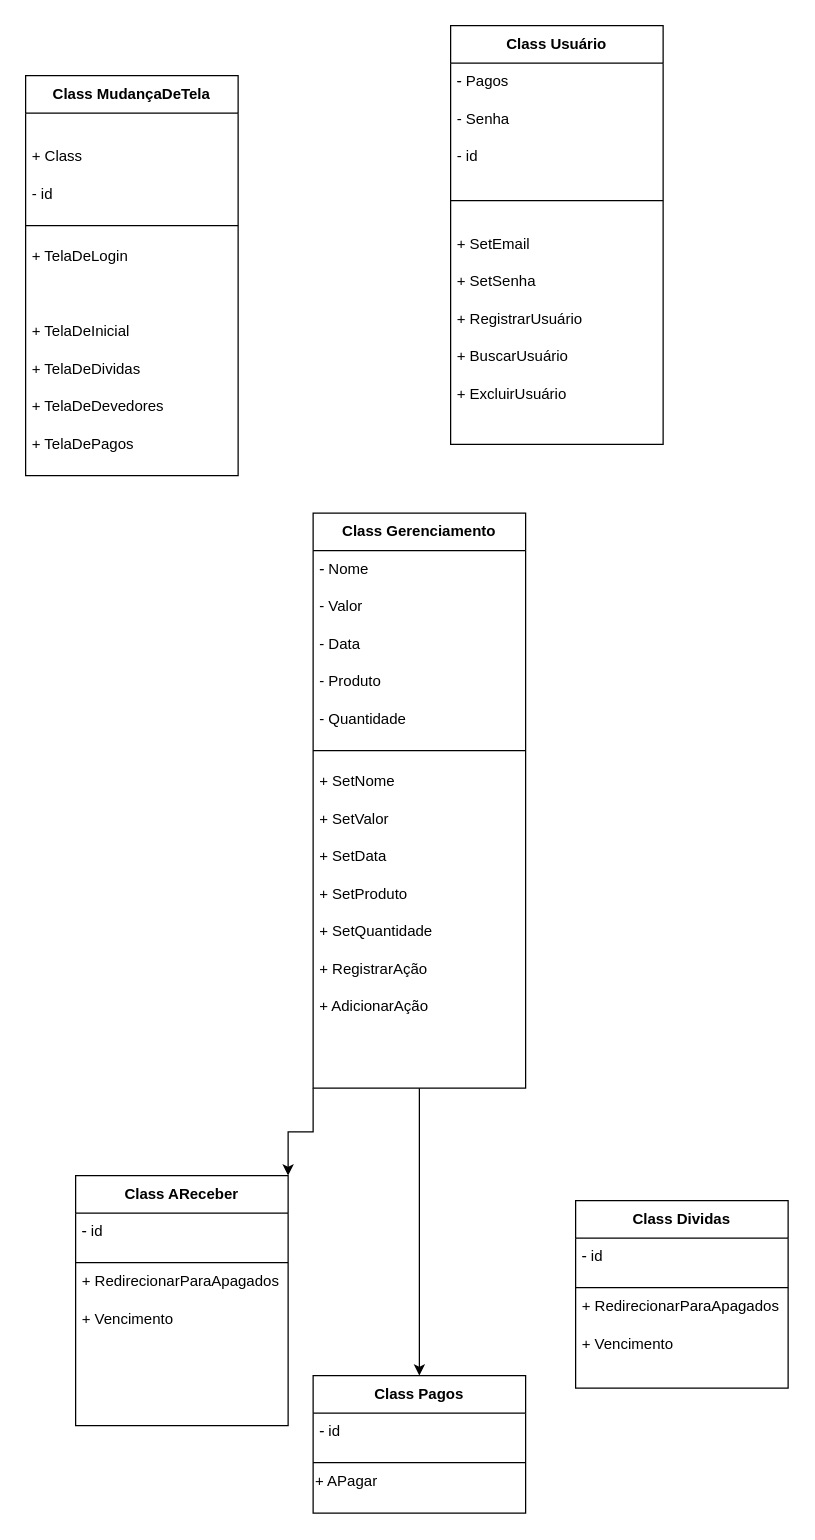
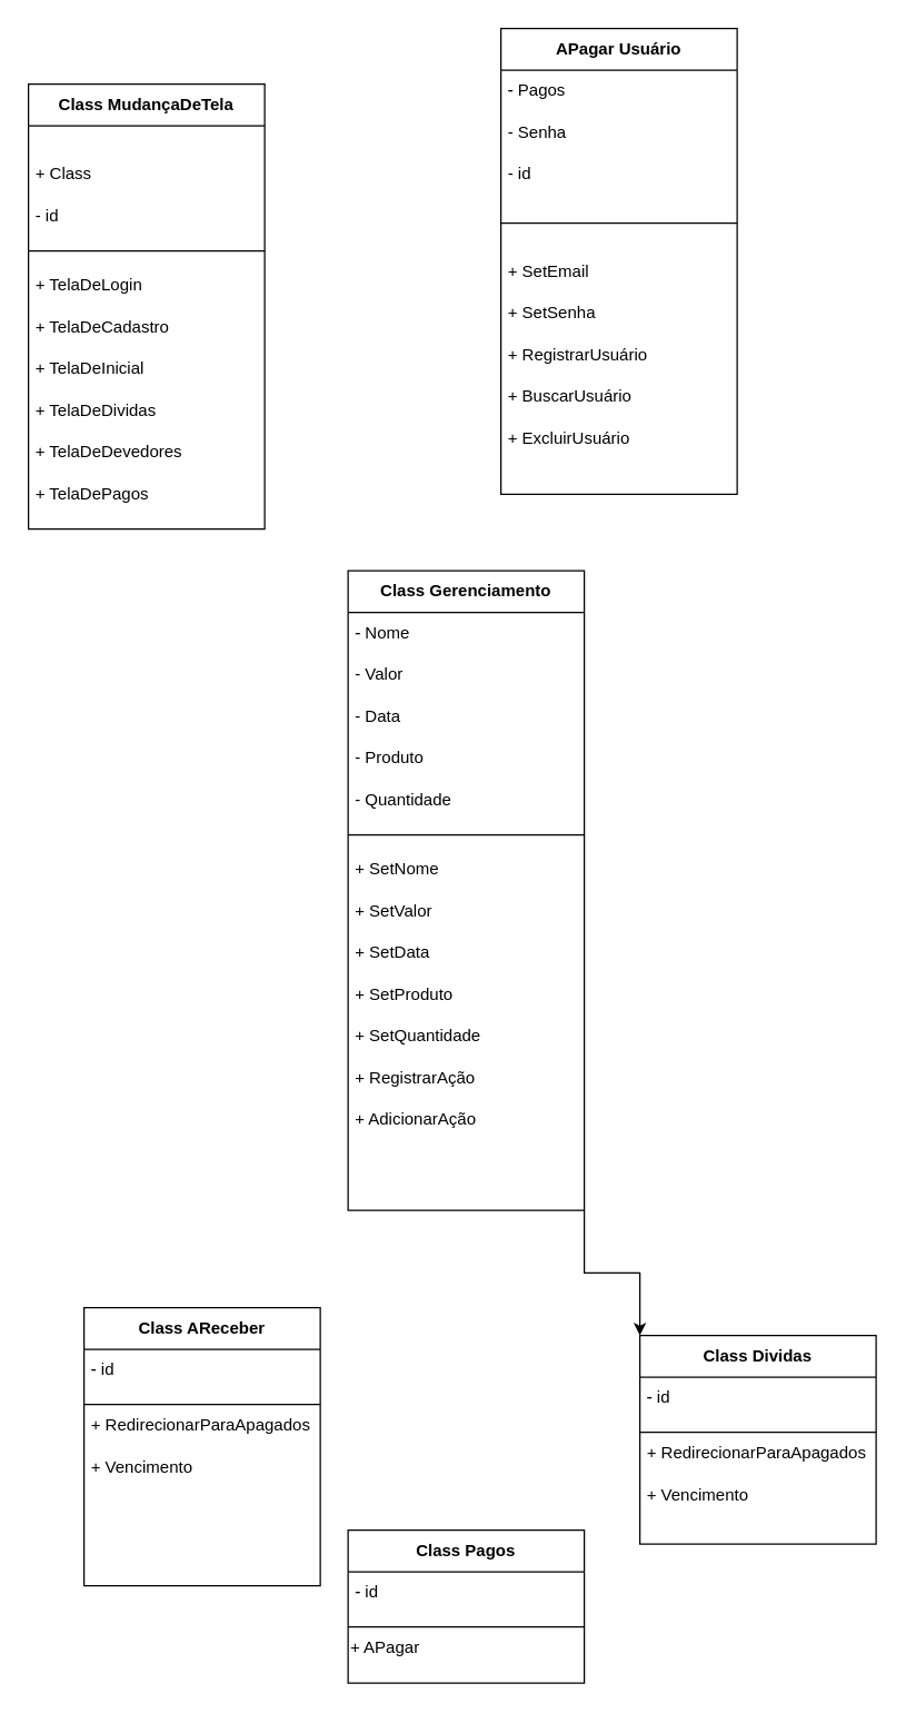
- <mxCell id="2" value="Class Usuário" style="swimlane;whiteSpace=wrap;html=1;startSize=30;" parent="1" vertex="1"><mxGeometry x="360" y="20" width="170" height="335" as="geometry" /></mxCell>
+ <mxCell id="2" value="APagar Usuário" style="swimlane;whiteSpace=wrap;html=1;startSize=30;" parent="1" vertex="1"><mxGeometry x="360" y="20" width="170" height="335" as="geometry" /></mxCell>
+ <mxCell id="15" value="&amp;nbsp;+ TelaDeCadastro" style="text;html=1;align=left;verticalAlign=middle;whiteSpace=wrap;rounded=0;" parent="13" vertex="1"><mxGeometry y="160" width="170" height="30" as="geometry" /></mxCell>
- <mxCell id="24" style="edgeStyle=orthogonalEdgeStyle;rounded=0;orthogonalLoop=1;jettySize=auto;html=1;exitX=0;exitY=1;exitDx=0;exitDy=0;entryX=1;entryY=0;entryDx=0;entryDy=0;" edge="1" parent="1" source="26" target="47"><mxGeometry relative="1" as="geometry" /></mxCell>
+ <mxCell id="23" style="edgeStyle=orthogonalEdgeStyle;rounded=0;orthogonalLoop=1;jettySize=auto;html=1;exitX=1;exitY=1;exitDx=0;exitDy=0;entryX=0;entryY=0;entryDx=0;entryDy=0;" edge="1" parent="1" source="26" target="41"><mxGeometry relative="1" as="geometry" /></mxCell>
- <mxCell id="25" style="edgeStyle=orthogonalEdgeStyle;rounded=0;orthogonalLoop=1;jettySize=auto;html=1;exitX=0.5;exitY=1;exitDx=0;exitDy=0;entryX=0.5;entryY=0;entryDx=0;entryDy=0;" edge="1" parent="1" source="26" target="53"><mxGeometry relative="1" as="geometry"><mxPoint x="335" y="1070" as="targetPoint" /></mxGeometry></mxCell>
